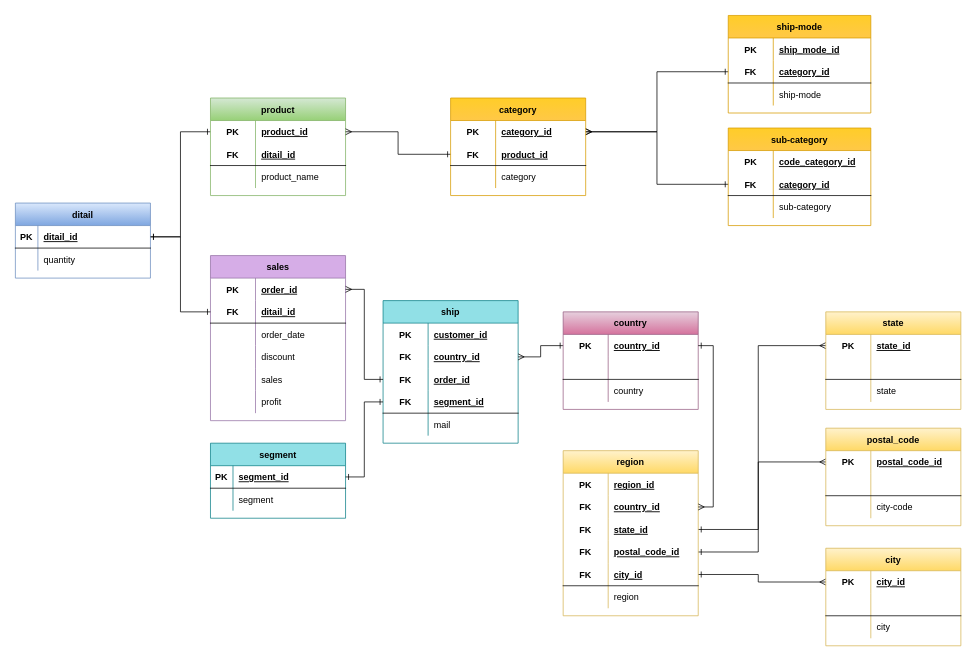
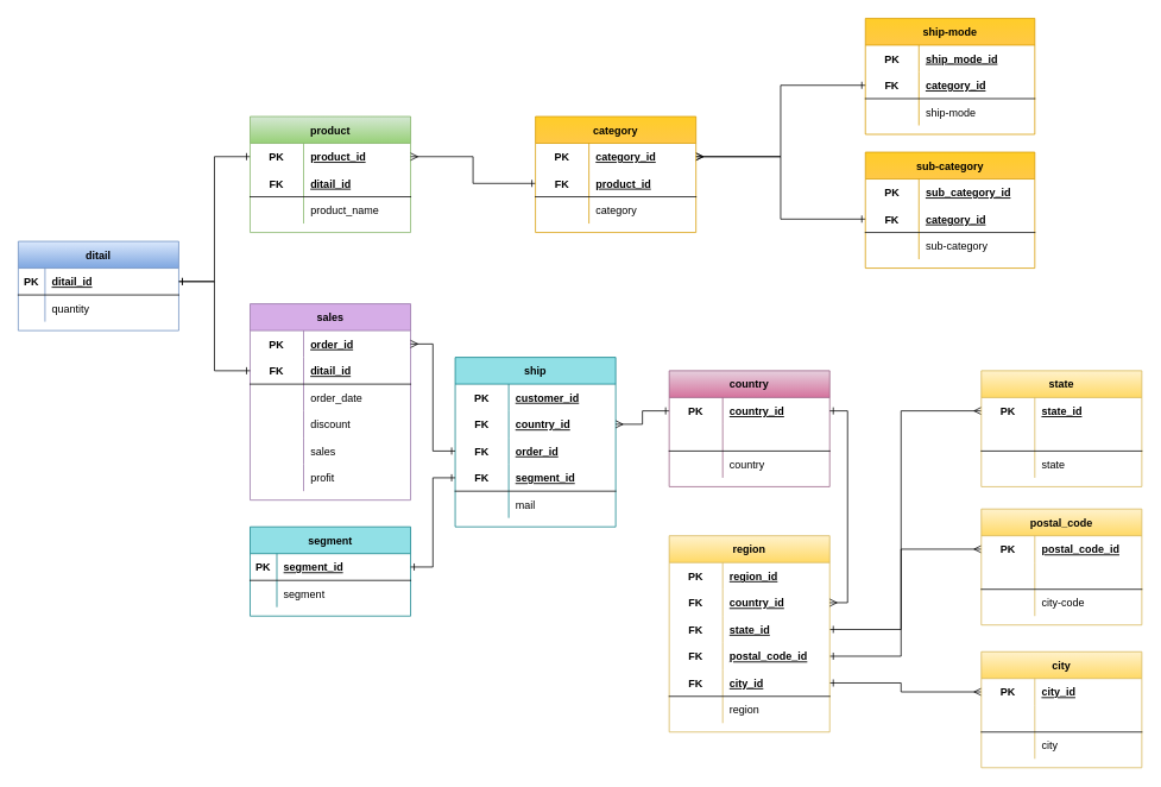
- <mxCell id="69" value="code_category_id" style="shape=partialRectangle;connectable=0;fillColor=none;top=0;left=0;bottom=0;right=0;align=left;spacingLeft=6;fontStyle=5;overflow=hidden;" vertex="1" parent="67"><mxGeometry x="60" width="130" height="30" as="geometry"><mxRectangle width="130" height="30" as="alternateBounds" /></mxGeometry></mxCell>
+ <mxCell id="69" value="sub_category_id" style="shape=partialRectangle;connectable=0;fillColor=none;top=0;left=0;bottom=0;right=0;align=left;spacingLeft=6;fontStyle=5;overflow=hidden;" vertex="1" parent="67"><mxGeometry x="60" width="130" height="30" as="geometry"><mxRectangle width="130" height="30" as="alternateBounds" /></mxGeometry></mxCell>
